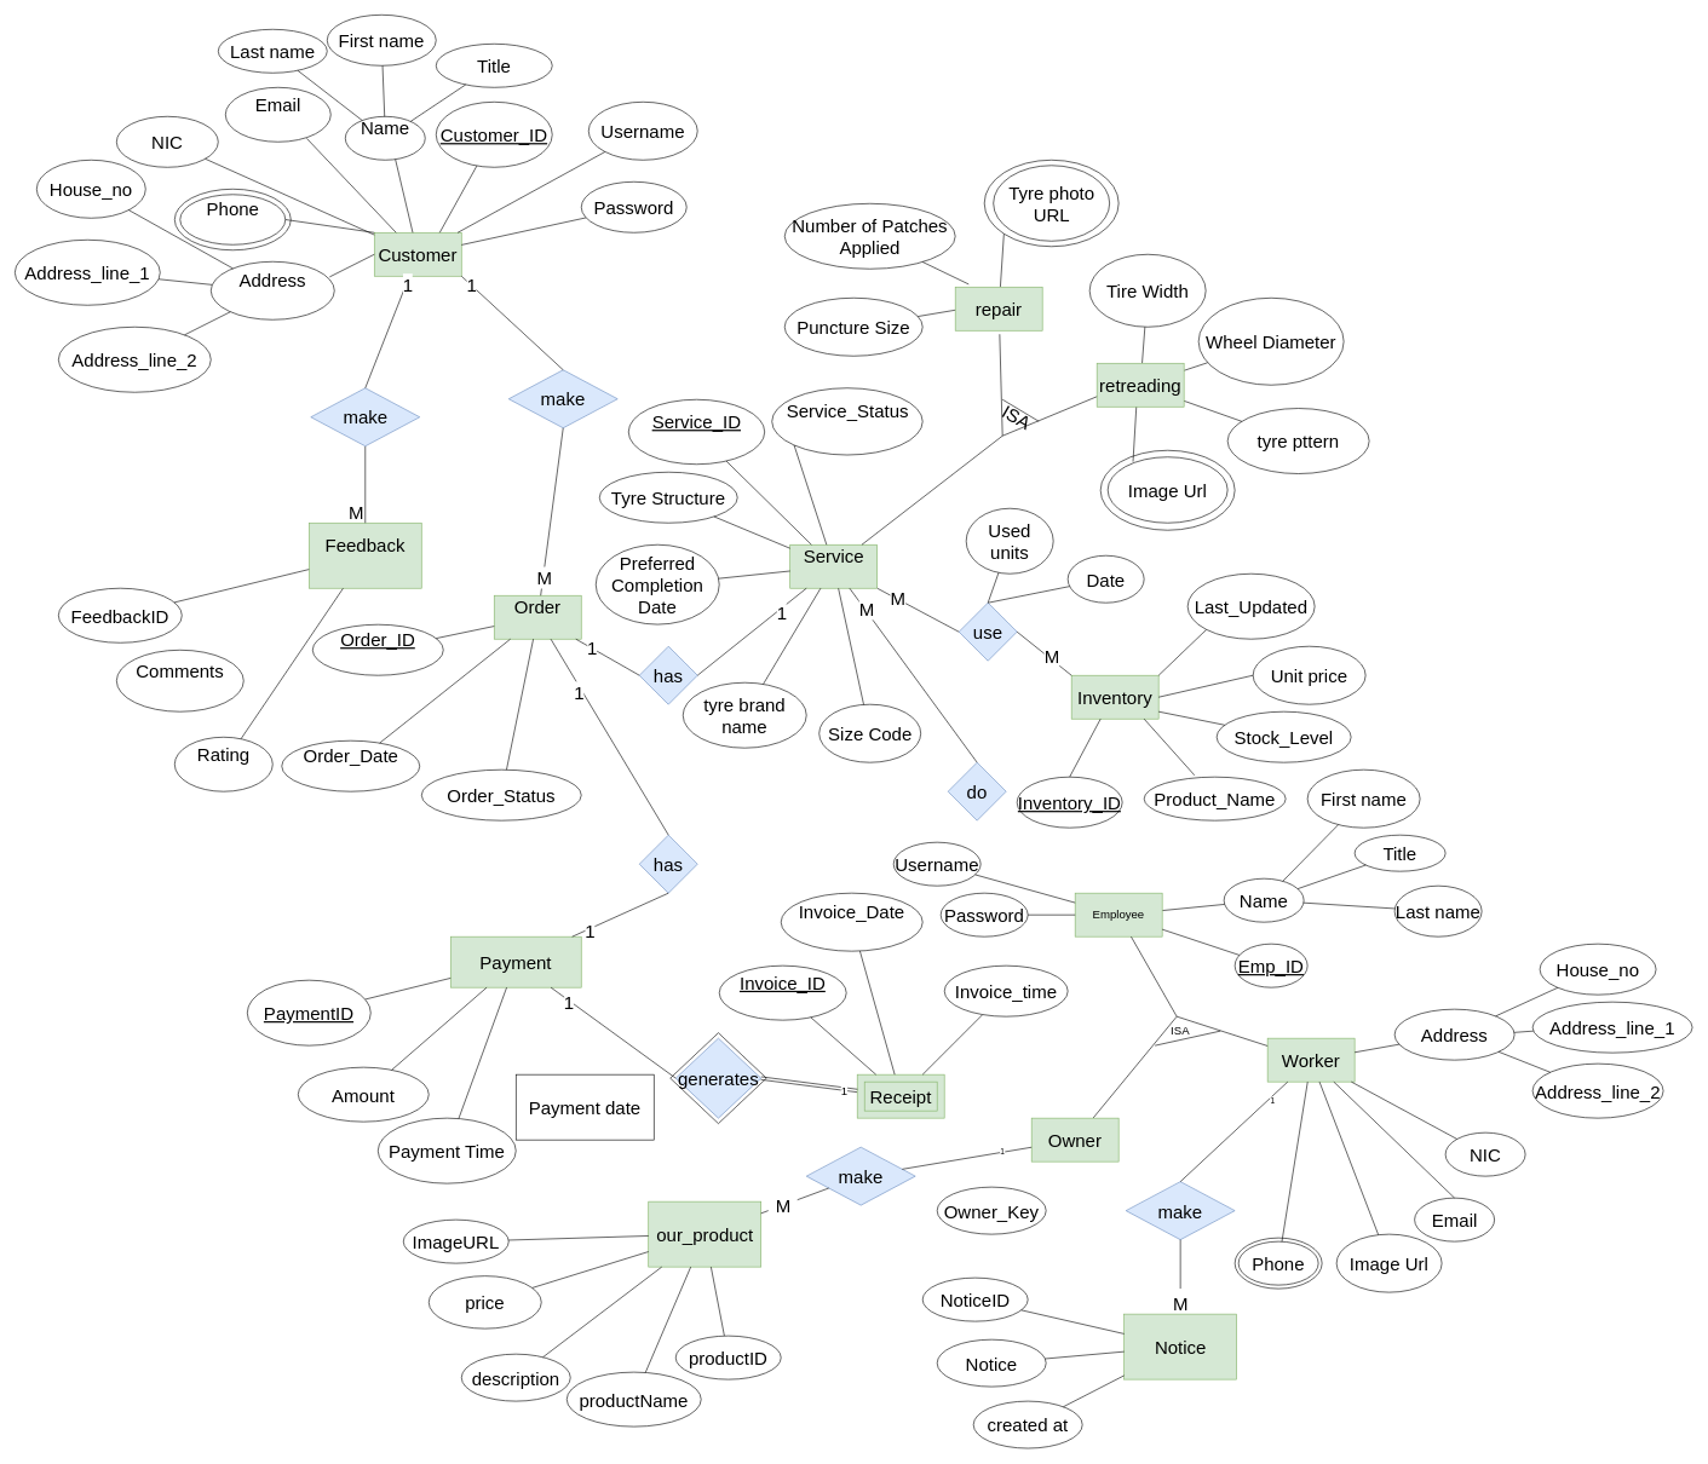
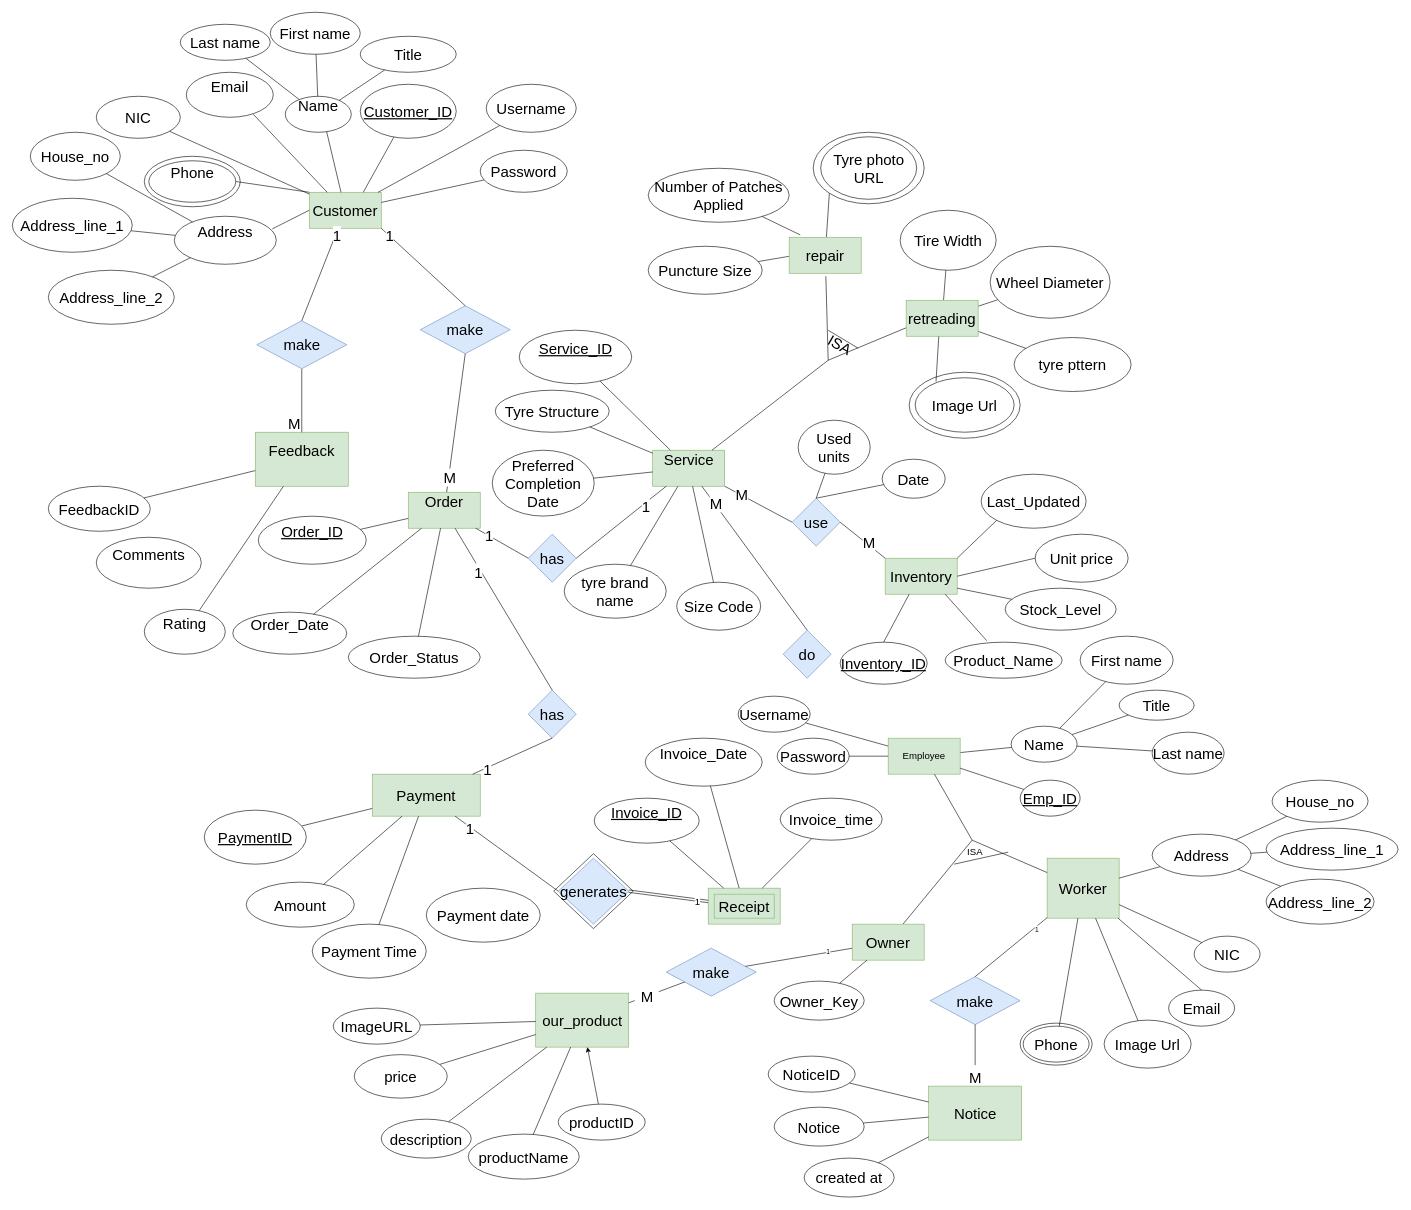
- <mxCell id="21" value="&#10;Service_Status&#10;&#10;" style="ellipse;whiteSpace=wrap;html=1;fontSize=25;" parent="1" vertex="1"><mxGeometry x="1062.5" y="534.17" width="207.5" height="92.14" as="geometry" /></mxCell>
- <mxCell id="23" value="" style="endArrow=none;html=1;rounded=0;entryX=0;entryY=1;entryDx=0;entryDy=0;fontSize=25;" parent="1" source="9" target="21" edge="1"><mxGeometry width="50" height="50" relative="1" as="geometry"><mxPoint x="1042.5" y="880" as="sourcePoint" /><mxPoint x="1092.5" y="830" as="targetPoint" /></mxGeometry></mxCell>
- <mxCell id="20" value="&#10;Order_ID&#10;&#10;" style="ellipse;whiteSpace=wrap;html=1;fontStyle=4;fontSize=25;" parent="1" vertex="1"><mxGeometry x="430" y="860" width="180" height="70" as="geometry" /></mxCell>
+ <mxCell id="20" value="&#10;Order_ID&#10;&#10;" style="ellipse;whiteSpace=wrap;html=1;fontStyle=4;fontSize=25;" parent="1" vertex="1"><mxGeometry x="430" y="860" width="180" height="80" as="geometry" /></mxCell>
- <mxCell id="48" value="Worker" style="rounded=0;whiteSpace=wrap;html=1;fillColor=#d5e8d4;strokeColor=#82b366;fontSize=25;" parent="1" vertex="1"><mxGeometry x="1745" y="1430" width="120" height="60" as="geometry" /></mxCell>
+ <mxCell id="48" value="Worker" style="rounded=0;whiteSpace=wrap;html=1;fillColor=#d5e8d4;strokeColor=#82b366;fontSize=25;" parent="1" vertex="1"><mxGeometry x="1745" y="1430" width="120" height="100" as="geometry" /></mxCell>
- <mxCell id="90" value="Payment date" style="whiteSpace=wrap;html=1;fontSize=25;rounded=0;" parent="1" vertex="1"><mxGeometry x="710" y="1480" width="190" height="90" as="geometry" /></mxCell>
+ <mxCell id="90" value="Payment date" style="ellipse;whiteSpace=wrap;html=1;fontSize=25;" parent="1" vertex="1"><mxGeometry x="710" y="1480" width="190" height="90" as="geometry" /></mxCell>
+ <mxCell id="186" value="" style="endArrow=none;html=1;rounded=0;fontSize=25;" parent="1" source="185" target="135" edge="1"><mxGeometry width="50" height="50" relative="1" as="geometry"><mxPoint x="1330" y="1580" as="sourcePoint" /><mxPoint x="1380" y="1530" as="targetPoint" /></mxGeometry></mxCell>
- <mxCell id="207" value="" style="endArrow=none;html=1;rounded=0;" edge="1" parent="1" target="203" source="213"><mxGeometry width="50" height="50" relative="1" as="geometry"><mxPoint x="751" y="1649" as="sourcePoint" /><mxPoint x="845" y="1635" as="targetPoint" /></mxGeometry></mxCell>
+ <mxCell id="207" value="" style="endArrow=classic;html=1;rounded=0;" edge="1" parent="1" target="203" source="213"><mxGeometry width="50" height="50" relative="1" as="geometry"><mxPoint x="751" y="1649" as="sourcePoint" /><mxPoint x="845" y="1635" as="targetPoint" /></mxGeometry></mxCell>
- <mxCell id="194" value="NoticeID" style="ellipse;whiteSpace=wrap;html=1;fontSize=25;" vertex="1" parent="1"><mxGeometry x="1270" y="1760" width="145" height="60" as="geometry" /></mxCell>
+ <mxCell id="194" value="NoticeID" style="ellipse;whiteSpace=wrap;html=1;fontSize=25;" vertex="1" parent="1"><mxGeometry x="1280" y="1760" width="145" height="60" as="geometry" /></mxCell>
